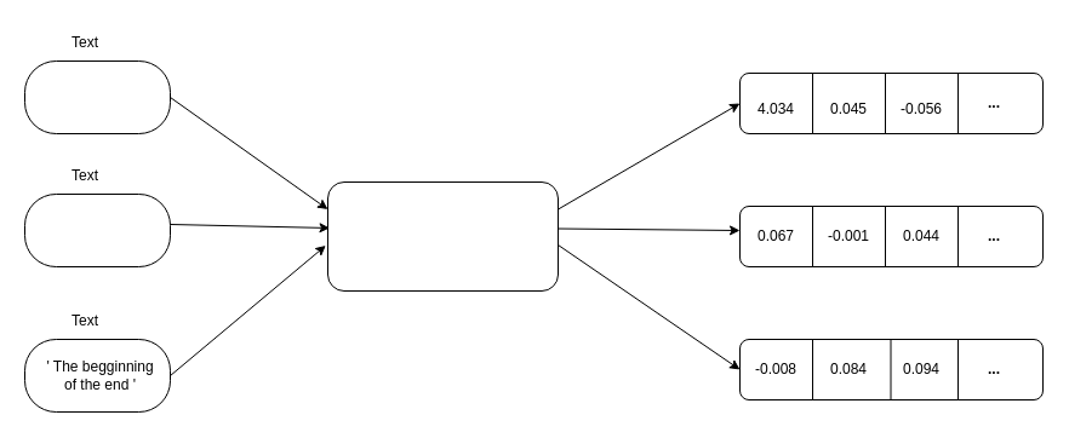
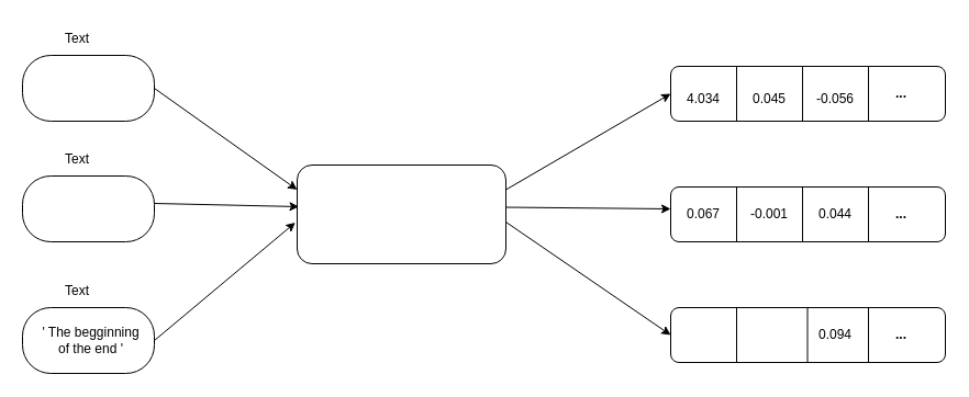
- <mxCell id="29" value="-0.008" style="text;html=1;align=center;verticalAlign=middle;whiteSpace=wrap;rounded=0;" vertex="1" parent="1"><mxGeometry x="610" y="295" width="60" height="20" as="geometry" /></mxCell>
- <mxCell id="32" value="0.084" style="text;html=1;align=center;verticalAlign=middle;whiteSpace=wrap;rounded=0;" vertex="1" parent="1"><mxGeometry x="670" y="295" width="60" height="20" as="geometry" /></mxCell>
